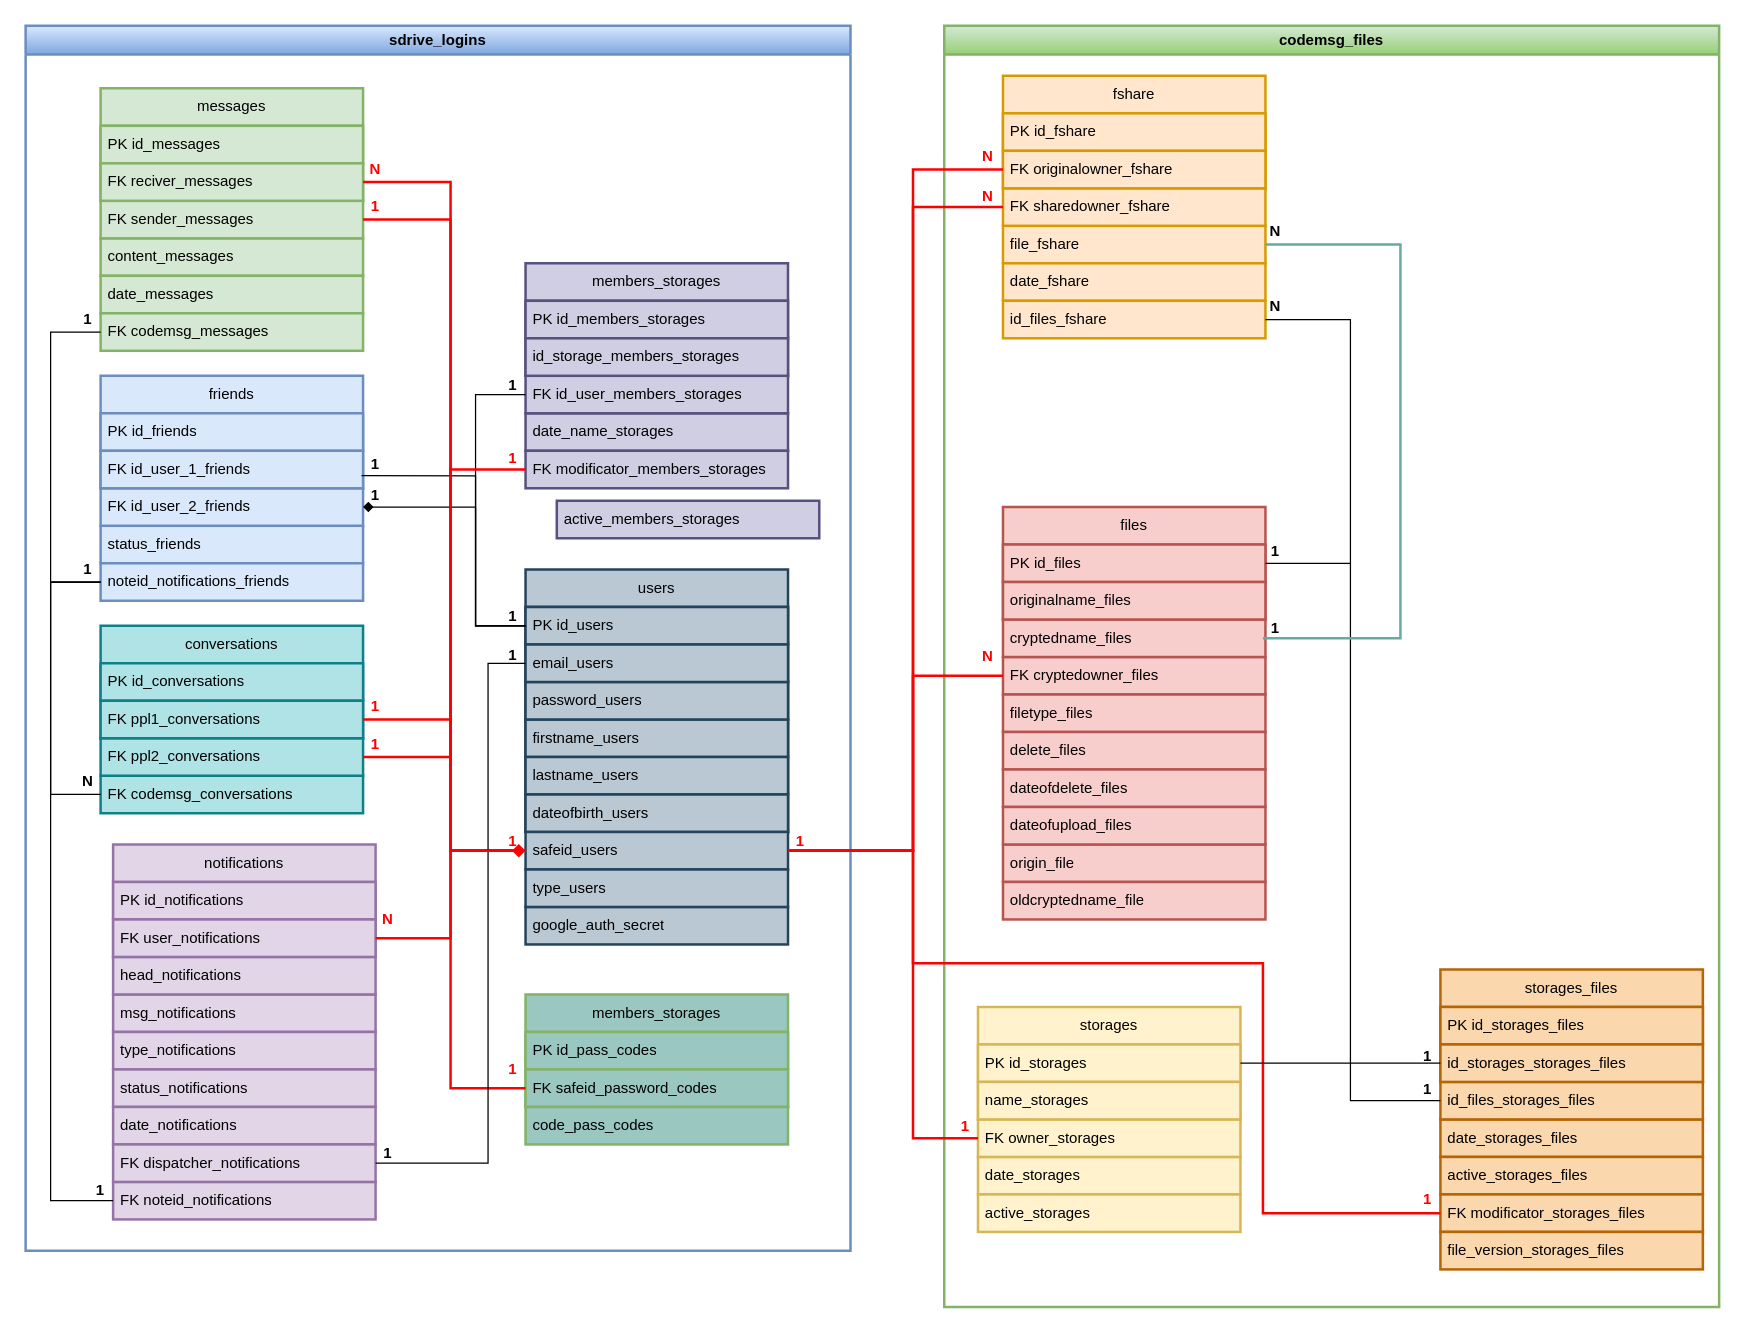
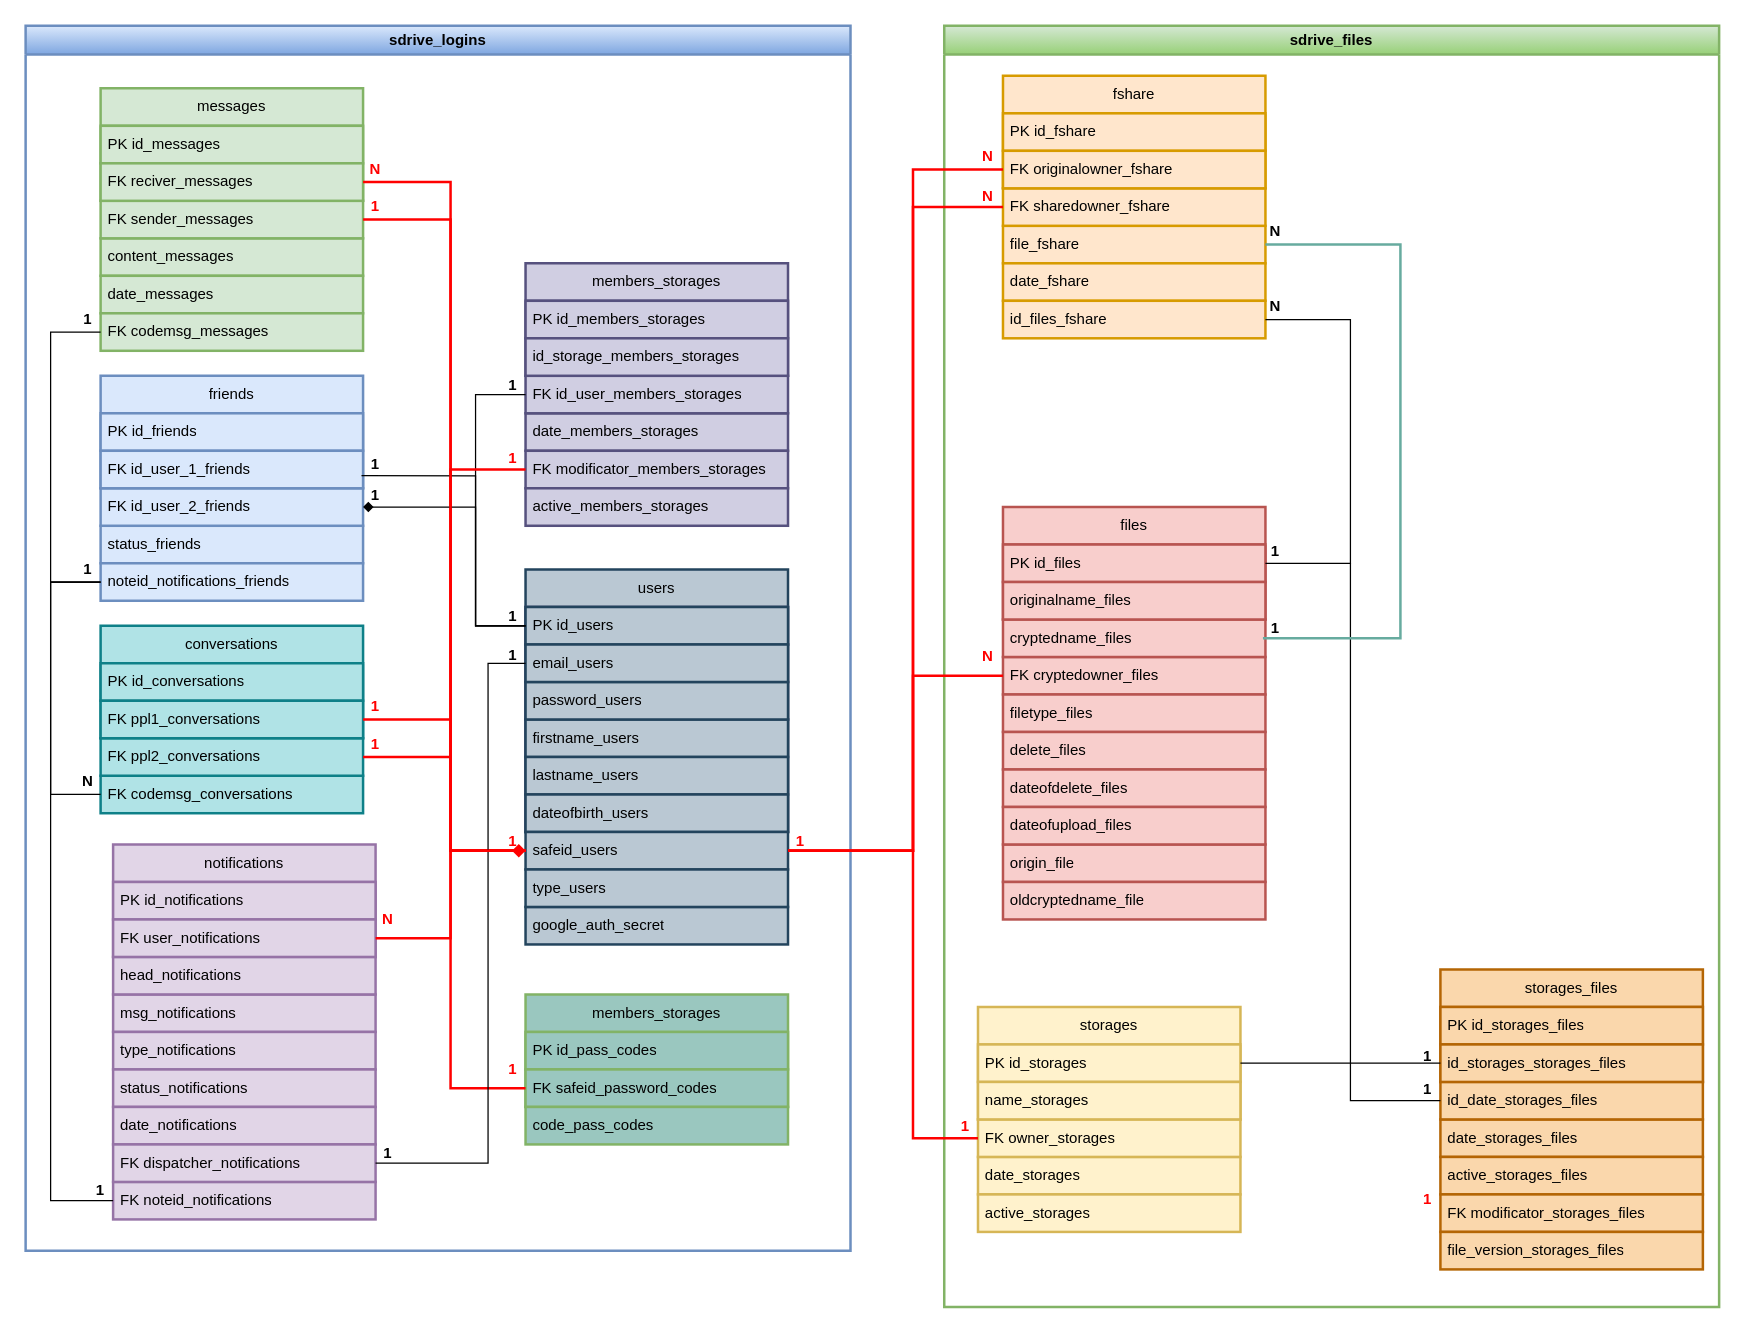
- <mxCell id="2" value="codemsg_files" style="swimlane;whiteSpace=wrap;html=1;startSize=23;fillColor=#d5e8d4;gradientColor=#97d077;strokeColor=#82b366;container=0;strokeWidth=2;fontColor=#000000;" parent="1" vertex="1"><mxGeometry x="755" y="20" width="620" height="1025" as="geometry" /></mxCell>
+ <mxCell id="2" value="sdrive_files" style="swimlane;whiteSpace=wrap;html=1;startSize=23;fillColor=#d5e8d4;gradientColor=#97d077;strokeColor=#82b366;container=0;strokeWidth=2;fontColor=#000000;" parent="1" vertex="1"><mxGeometry x="755" y="20" width="620" height="1025" as="geometry" /></mxCell>
- <mxCell id="66" value="date_name_storages" style="text;strokeColor=#56517e;fillColor=#d0cee2;align=left;verticalAlign=middle;spacingLeft=4;spacingRight=4;overflow=hidden;points=[[0,0.5],[1,0.5]];portConstraint=eastwest;rotatable=0;whiteSpace=wrap;html=1;strokeWidth=2;container=0;" parent="1" vertex="1"><mxGeometry x="420" y="330" width="210" height="30" as="geometry" /></mxCell>
+ <mxCell id="66" value="date_members_storages" style="text;strokeColor=#56517e;fillColor=#d0cee2;align=left;verticalAlign=middle;spacingLeft=4;spacingRight=4;overflow=hidden;points=[[0,0.5],[1,0.5]];portConstraint=eastwest;rotatable=0;whiteSpace=wrap;html=1;strokeWidth=2;container=0;" parent="1" vertex="1"><mxGeometry x="420" y="330" width="210" height="30" as="geometry" /></mxCell>
- <mxCell id="69" value="active_members_storages" style="text;strokeColor=#56517e;fillColor=#d0cee2;align=left;verticalAlign=middle;spacingLeft=4;spacingRight=4;overflow=hidden;points=[[0,0.5],[1,0.5]];portConstraint=eastwest;rotatable=0;whiteSpace=wrap;html=1;strokeWidth=2;container=0;" parent="1" vertex="1"><mxGeometry x="445" y="400" width="210" height="30" as="geometry" /></mxCell>
+ <mxCell id="69" value="active_members_storages" style="text;strokeColor=#56517e;fillColor=#d0cee2;align=left;verticalAlign=middle;spacingLeft=4;spacingRight=4;overflow=hidden;points=[[0,0.5],[1,0.5]];portConstraint=eastwest;rotatable=0;whiteSpace=wrap;html=1;strokeWidth=2;container=0;" parent="1" vertex="1"><mxGeometry x="420" y="390" width="210" height="30" as="geometry" /></mxCell>
- <mxCell id="129" value="" style="endArrow=none;html=1;rounded=0;exitX=1;exitY=0.5;exitDx=0;exitDy=0;entryX=0;entryY=0.5;entryDx=0;entryDy=0;strokeWidth=2;strokeColor=#FF0000;" edge="1" parent="1" source="63" target="102"><mxGeometry width="50" height="50" relative="1" as="geometry"><mxPoint x="640" y="690" as="sourcePoint" /><mxPoint x="792" y="920" as="targetPoint" /><Array as="points"><mxPoint x="730" y="680" /><mxPoint x="730" y="770" /><mxPoint x="1010" y="770" /><mxPoint x="1010" y="970" /></Array></mxGeometry></mxCell>
- <mxCell id="100" value="id_files_storages_files" style="text;strokeColor=#b46504;fillColor=#fad7ac;align=left;verticalAlign=middle;spacingLeft=4;spacingRight=4;overflow=hidden;points=[[0,0.5],[1,0.5]];portConstraint=eastwest;rotatable=0;whiteSpace=wrap;html=1;strokeWidth=2;container=0;" parent="1" vertex="1"><mxGeometry x="1152" y="865" width="210" height="30" as="geometry" /></mxCell>
+ <mxCell id="100" value="id_date_storages_files" style="text;strokeColor=#b46504;fillColor=#fad7ac;align=left;verticalAlign=middle;spacingLeft=4;spacingRight=4;overflow=hidden;points=[[0,0.5],[1,0.5]];portConstraint=eastwest;rotatable=0;whiteSpace=wrap;html=1;strokeWidth=2;container=0;" parent="1" vertex="1"><mxGeometry x="1152" y="865" width="210" height="30" as="geometry" /></mxCell>
